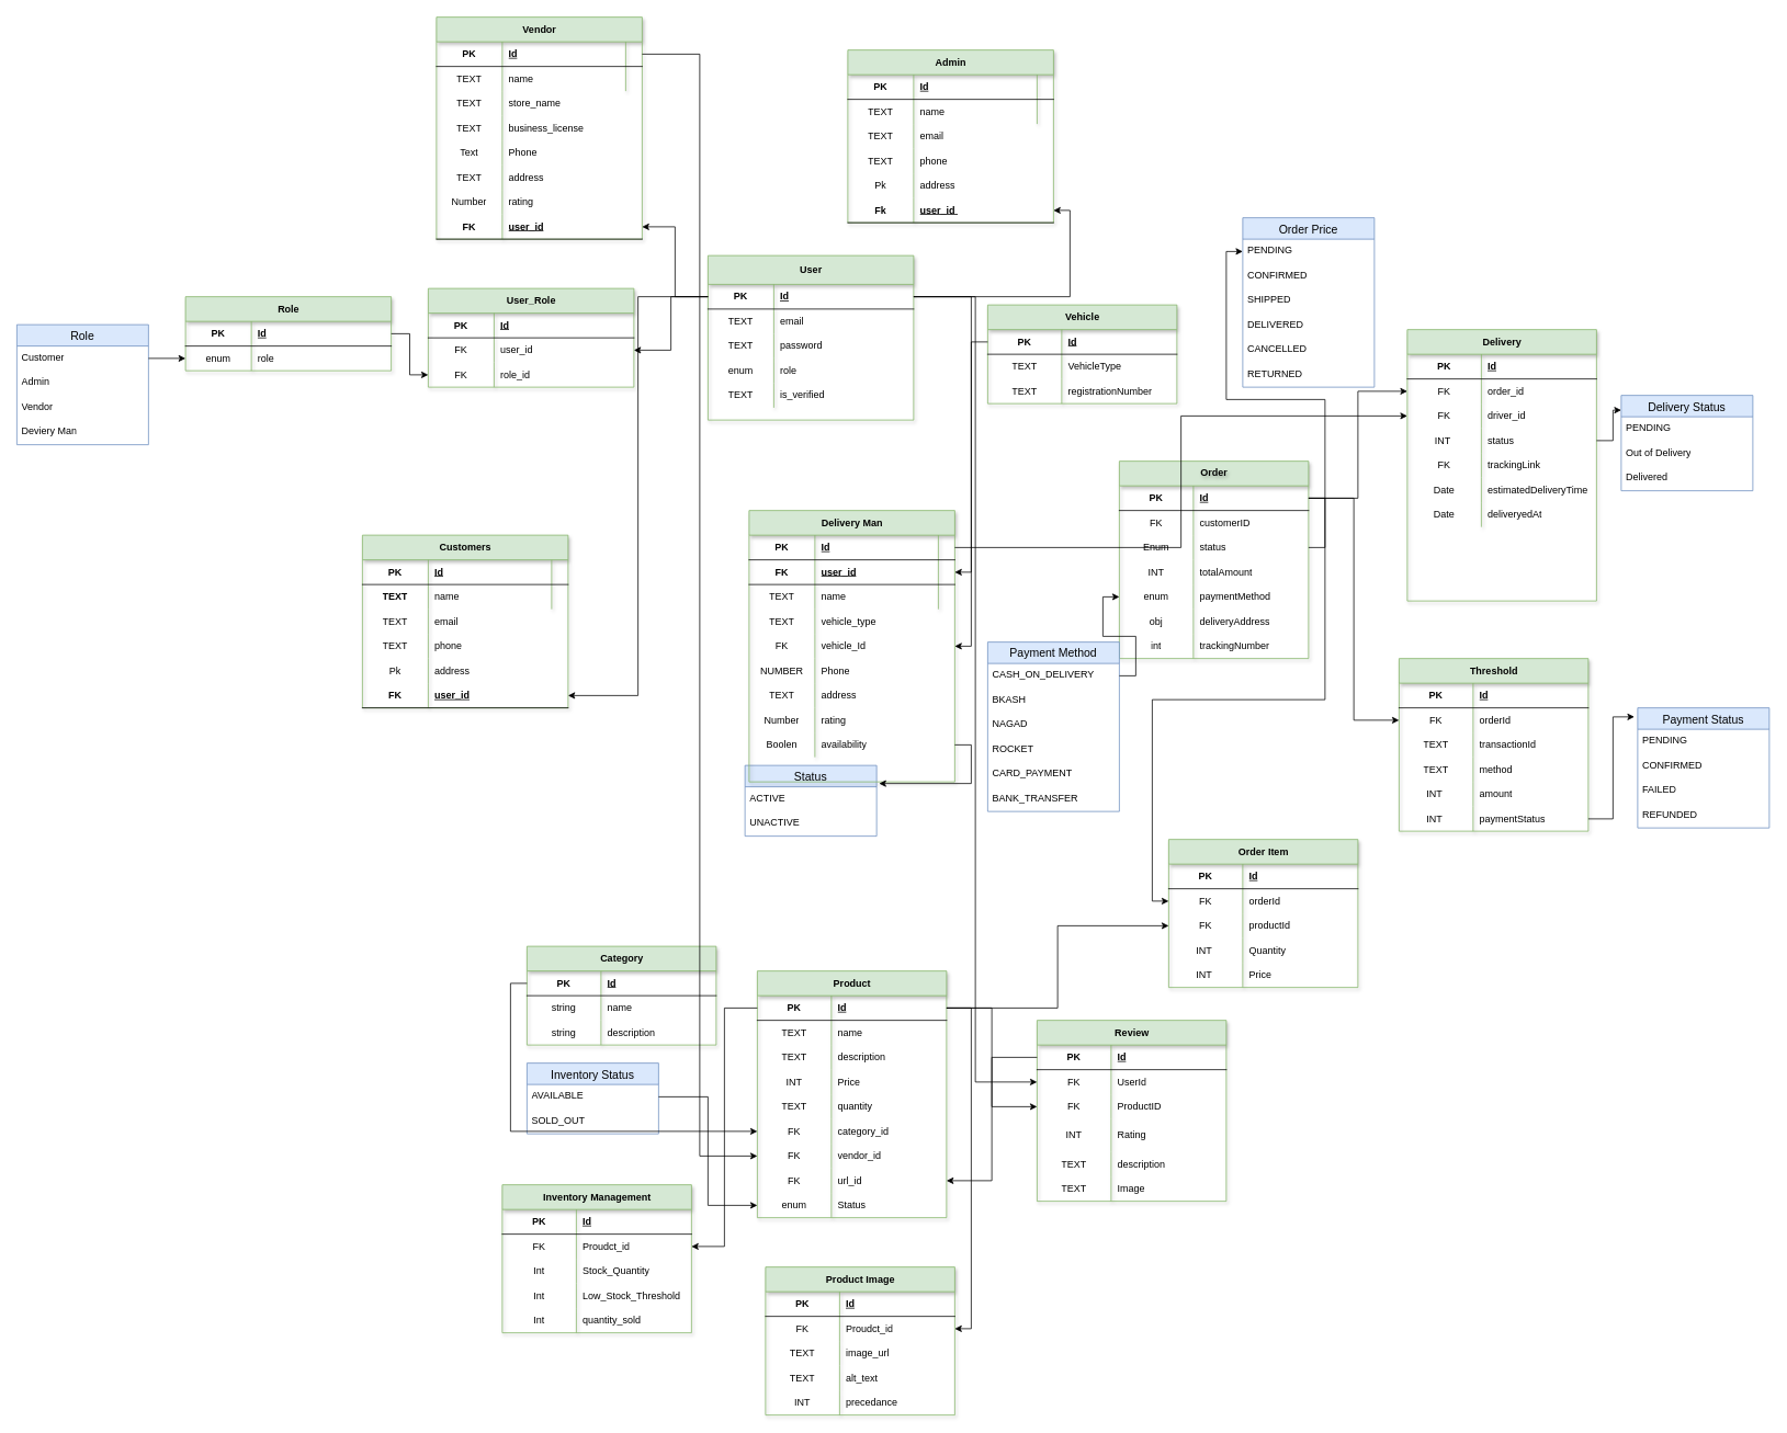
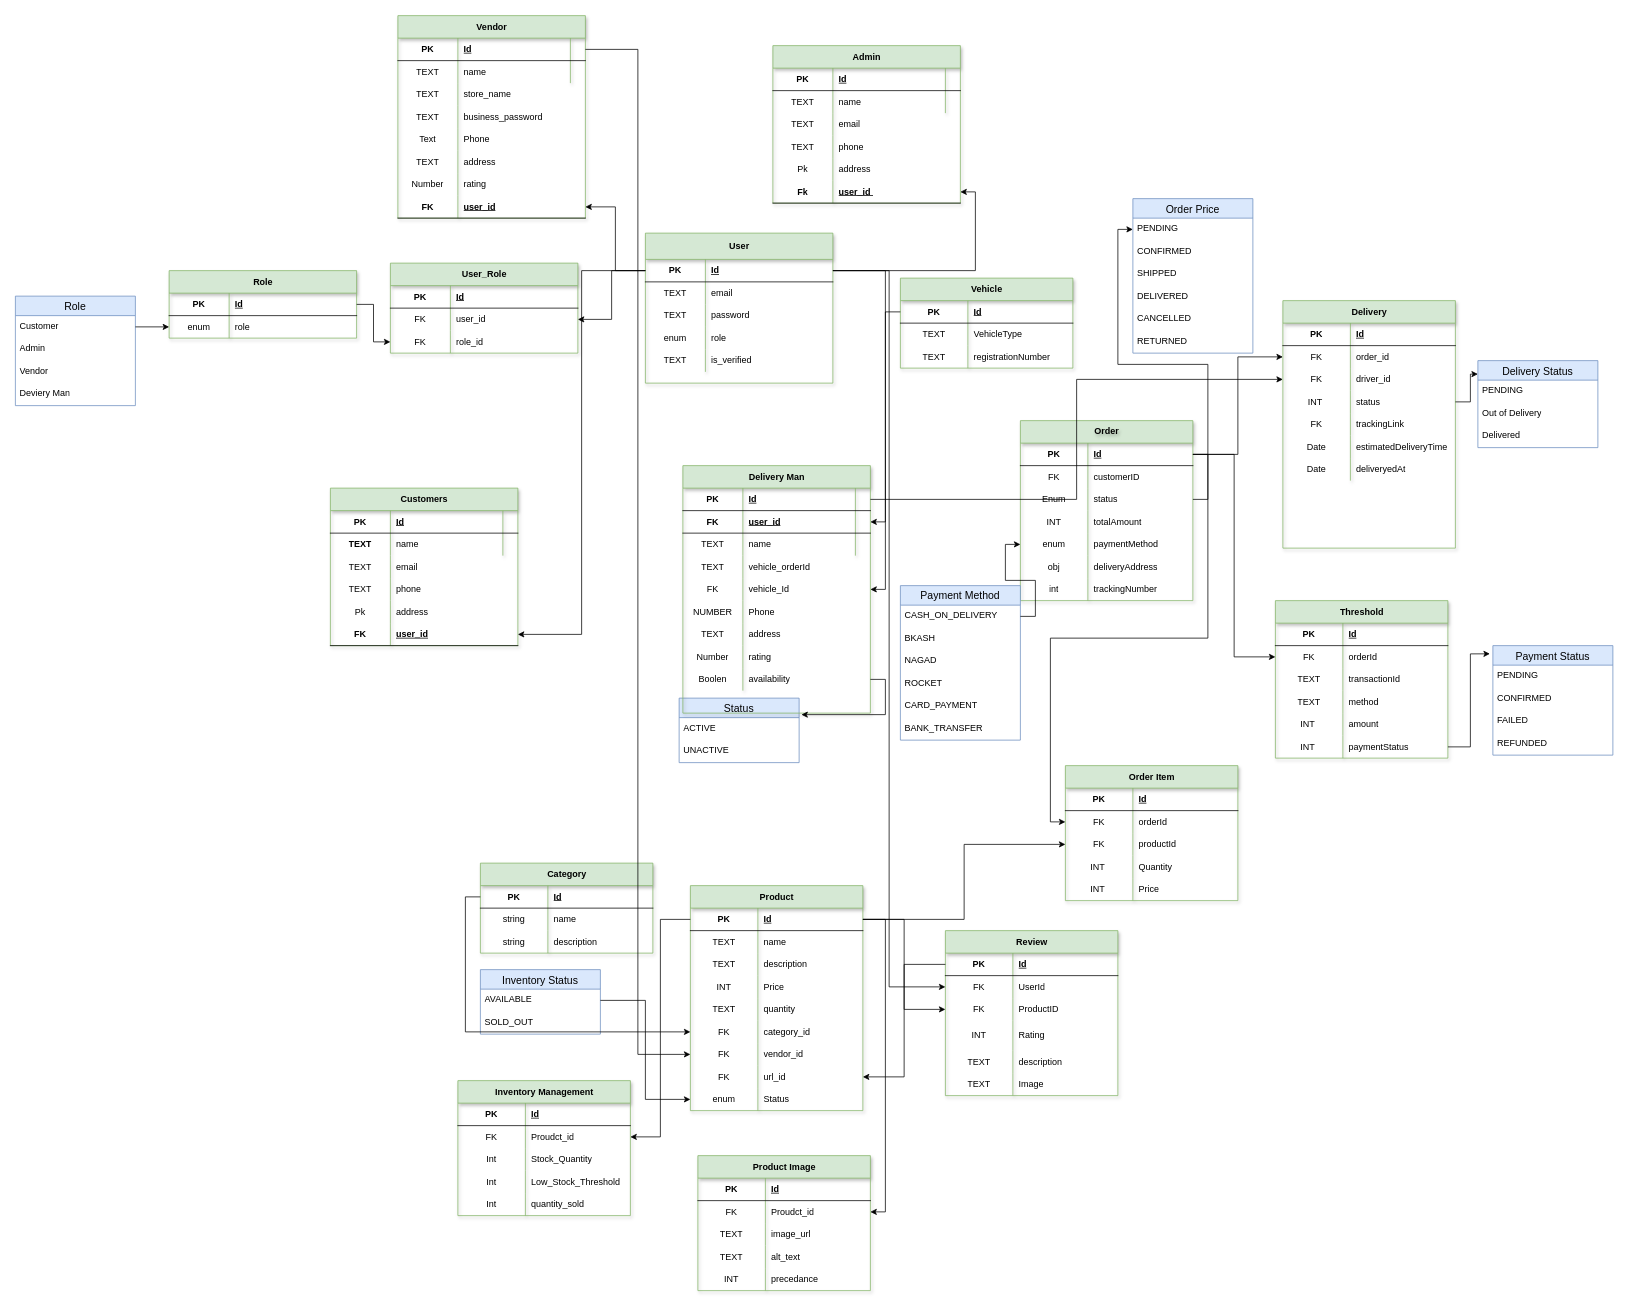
- <mxCell id="254" value="business_license" style="shape=partialRectangle;connectable=0;fillColor=none;top=0;left=0;bottom=0;right=0;align=left;spacingLeft=6;overflow=hidden;whiteSpace=wrap;html=1;swimlaneFillColor=none;" vertex="1" parent="252"><mxGeometry x="80" width="170" height="30" as="geometry"><mxRectangle width="170" height="30" as="alternateBounds" /></mxGeometry></mxCell>
+ <mxCell id="254" value="business_password" style="shape=partialRectangle;connectable=0;fillColor=none;top=0;left=0;bottom=0;right=0;align=left;spacingLeft=6;overflow=hidden;whiteSpace=wrap;html=1;swimlaneFillColor=none;" vertex="1" parent="252"><mxGeometry x="80" width="170" height="30" as="geometry"><mxRectangle width="170" height="30" as="alternateBounds" /></mxGeometry></mxCell>
- <mxCell id="300" value="vehicle_type" style="shape=partialRectangle;connectable=0;fillColor=none;top=0;left=0;bottom=0;right=0;align=left;spacingLeft=6;overflow=hidden;whiteSpace=wrap;html=1;swimlaneFillColor=none;" vertex="1" parent="298"><mxGeometry x="80" width="170" height="30" as="geometry"><mxRectangle width="170" height="30" as="alternateBounds" /></mxGeometry></mxCell>
+ <mxCell id="300" value="vehicle_orderId" style="shape=partialRectangle;connectable=0;fillColor=none;top=0;left=0;bottom=0;right=0;align=left;spacingLeft=6;overflow=hidden;whiteSpace=wrap;html=1;swimlaneFillColor=none;" vertex="1" parent="298"><mxGeometry x="80" width="170" height="30" as="geometry"><mxRectangle width="170" height="30" as="alternateBounds" /></mxGeometry></mxCell>
